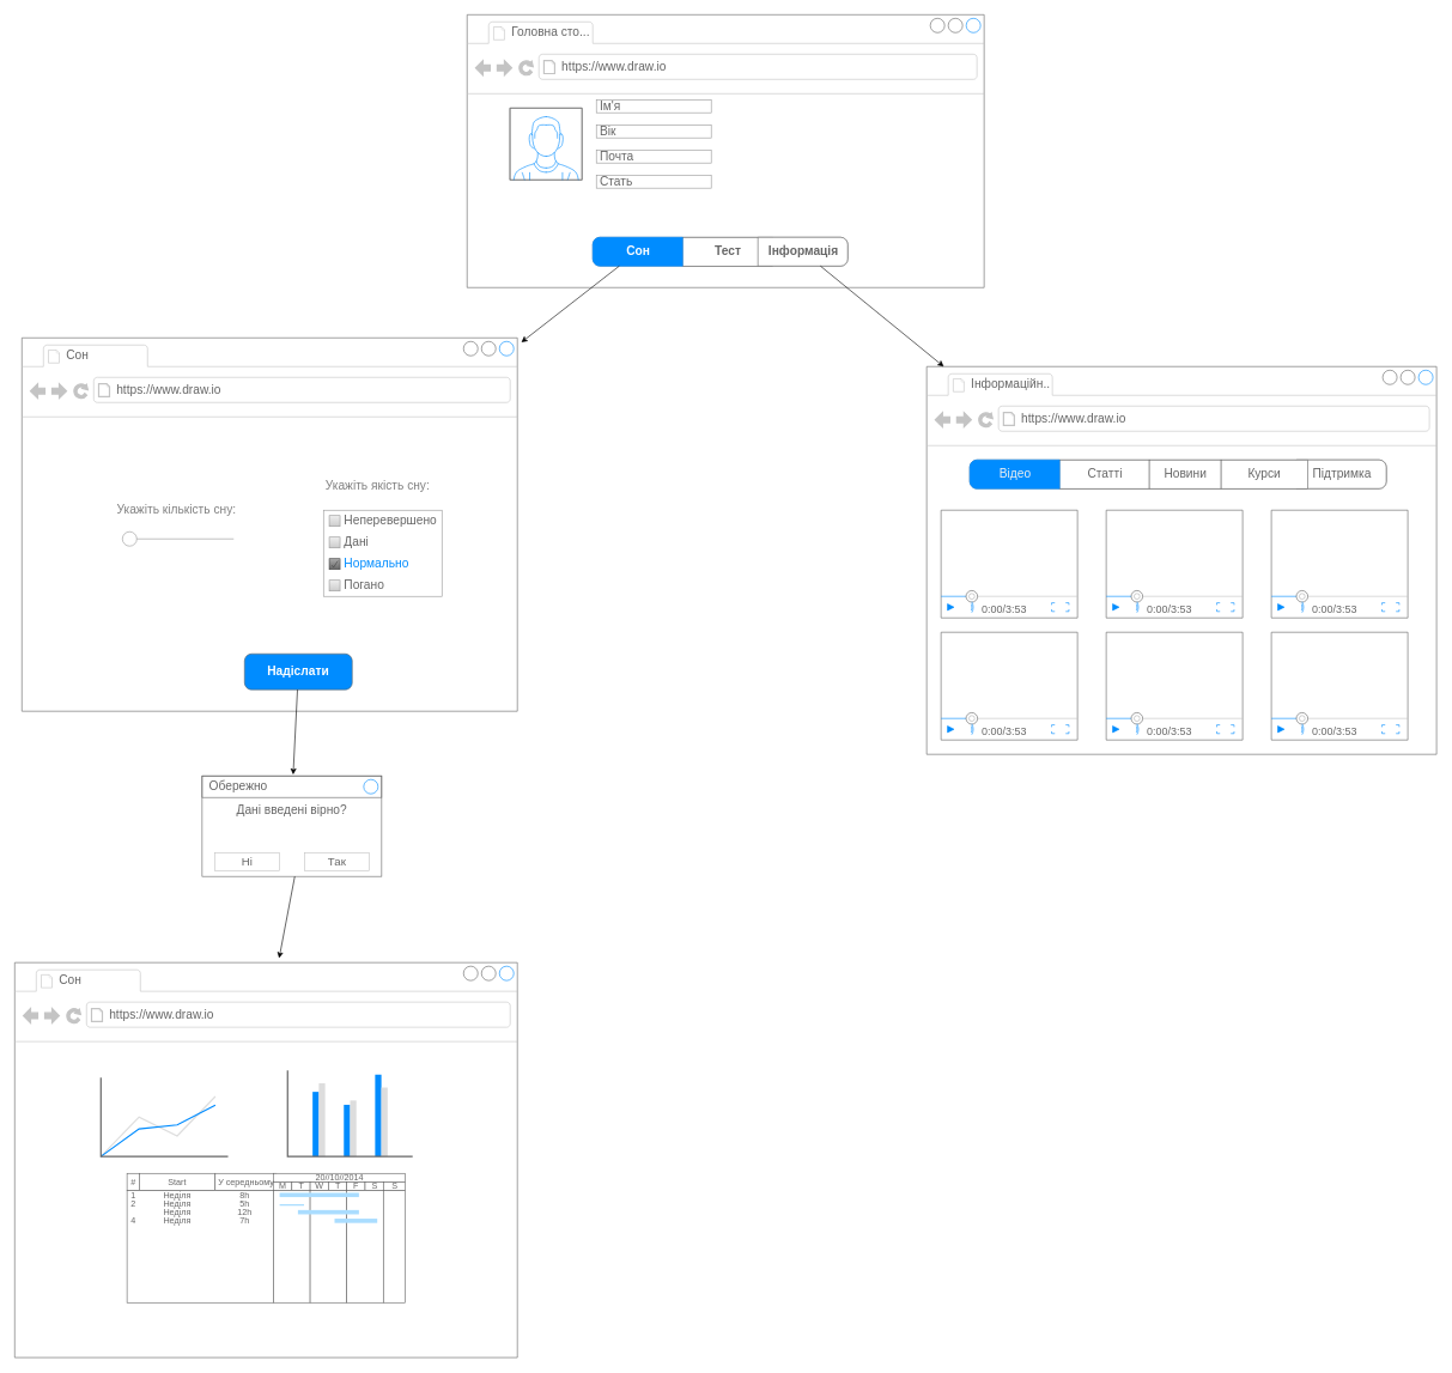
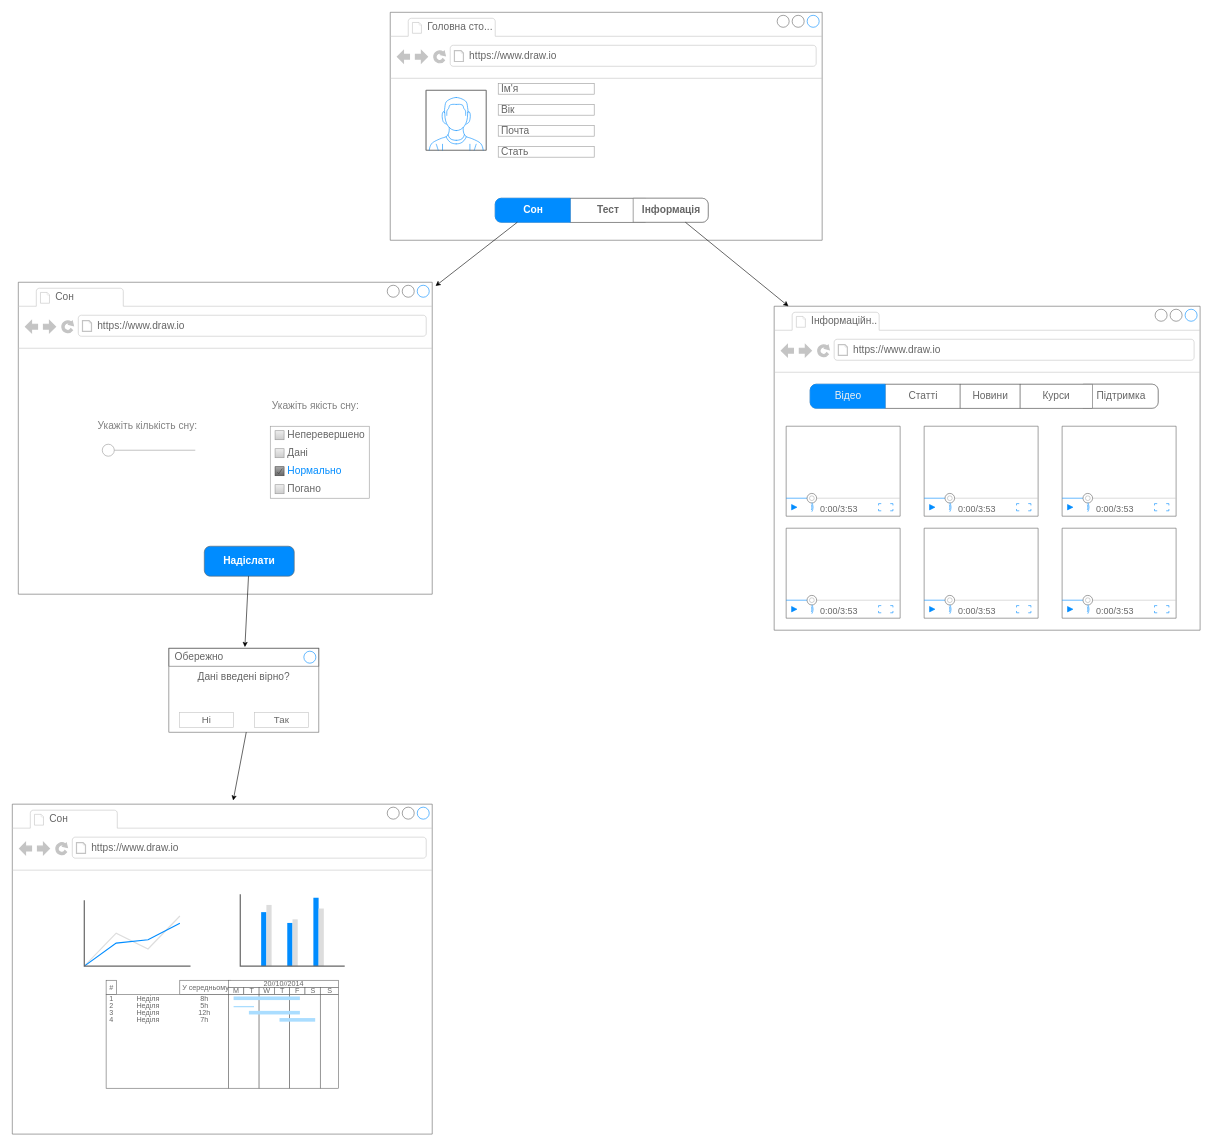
- <mxCell id="19" value="Start" style="strokeColor=inherit;fillColor=inherit;gradientColor=inherit;strokeWidth=1;shadow=0;dashed=0;align=center;html=1;shape=mxgraph.mockup.graphics.rrect;rSize=0;fontColor=#666666;" vertex="1" parent="14"><mxGeometry x="173.39" y="293.57" width="105.778" height="24" as="geometry" /></mxCell>
+ <mxCell id="40" value="3" style="strokeWidth=1;shadow=0;dashed=0;align=center;html=1;shape=mxgraph.mockup.graphics.anchor;fontColor=#666666;" vertex="1" parent="14"><mxGeometry x="156.39" y="341.57" width="17" height="12" as="geometry" /></mxCell>
